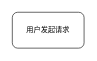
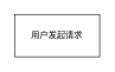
- <mxCell id="2" value="用户发起请求" style="rounded=1;whiteSpace=wrap;html=1;" vertex="1" parent="1"><mxGeometry x="20" y="20" width="120" height="60" as="geometry" /></mxCell>
+ <mxCell id="2" value="用户发起请求" style="whiteSpace=wrap;html=1;rounded=0;" vertex="1" parent="1"><mxGeometry x="20" y="20" width="120" height="60" as="geometry" /></mxCell>
